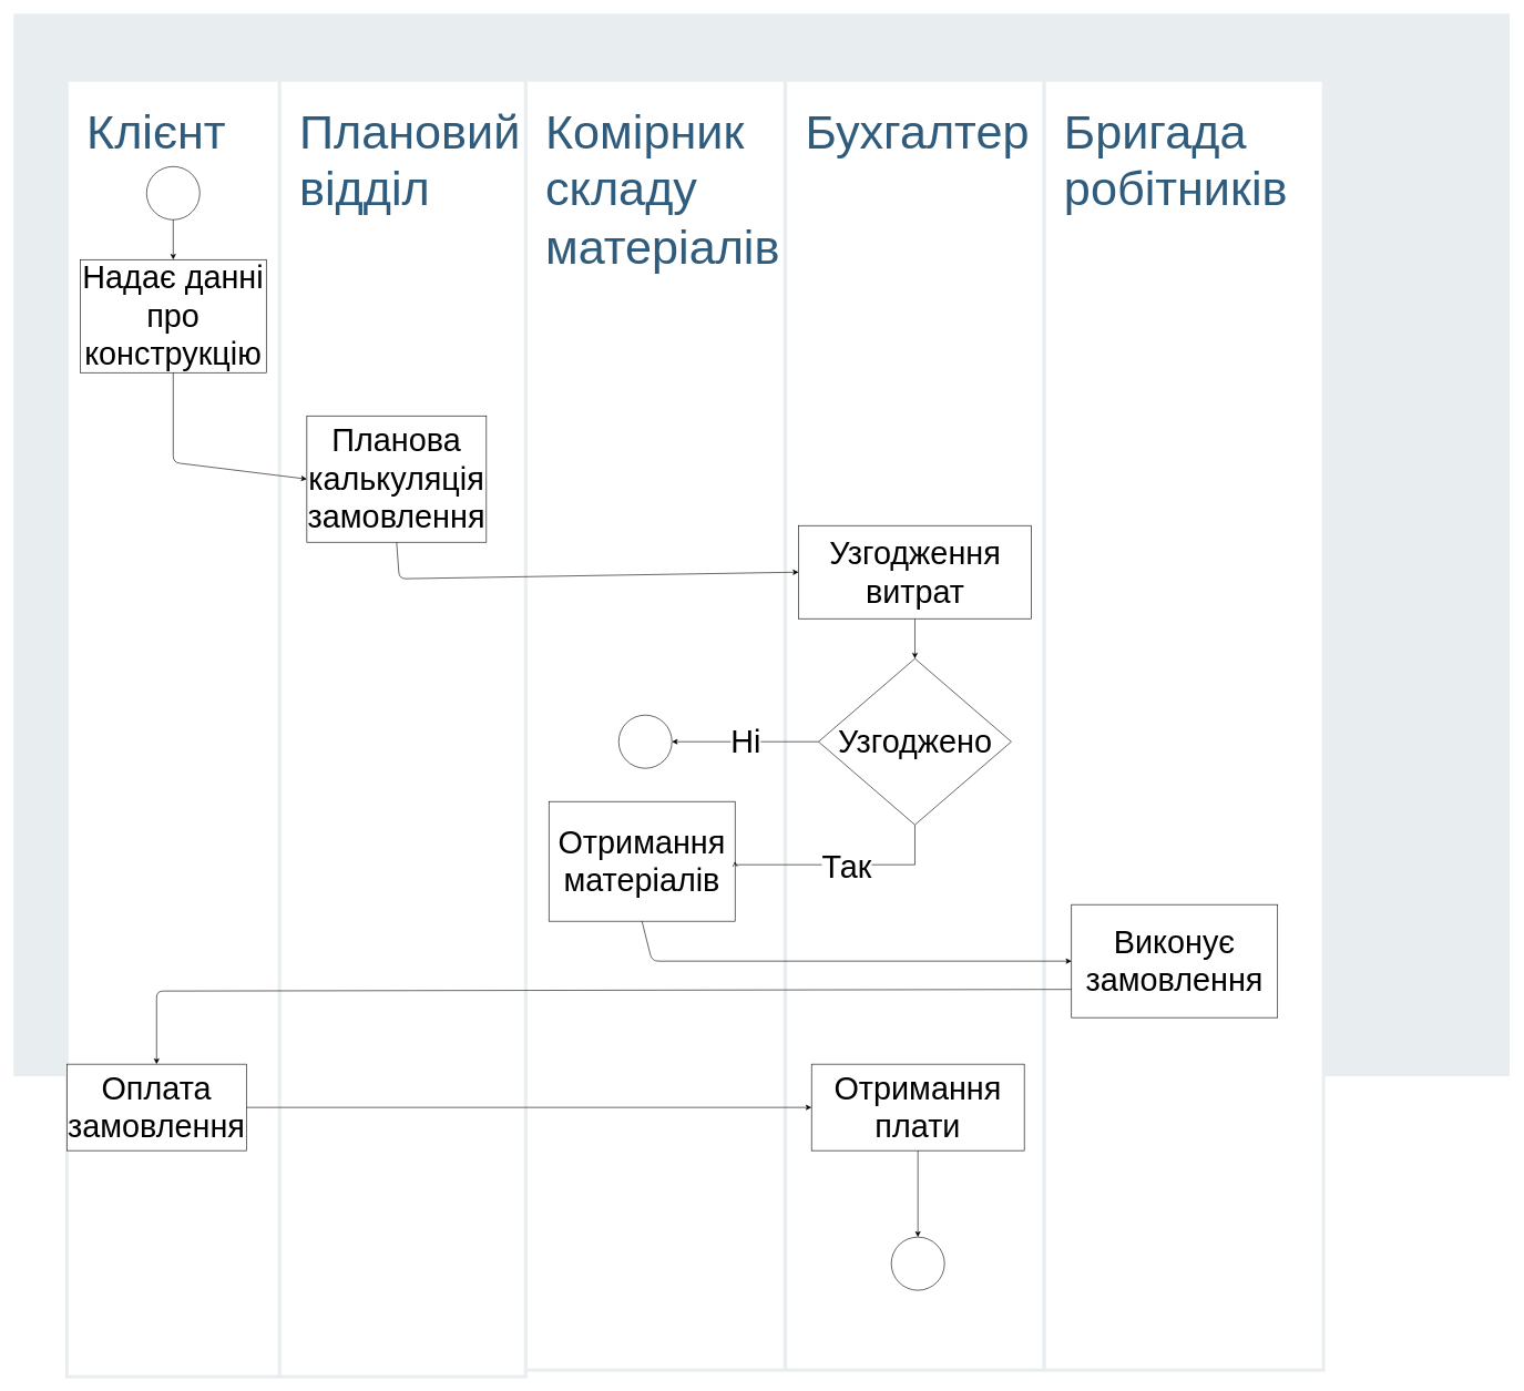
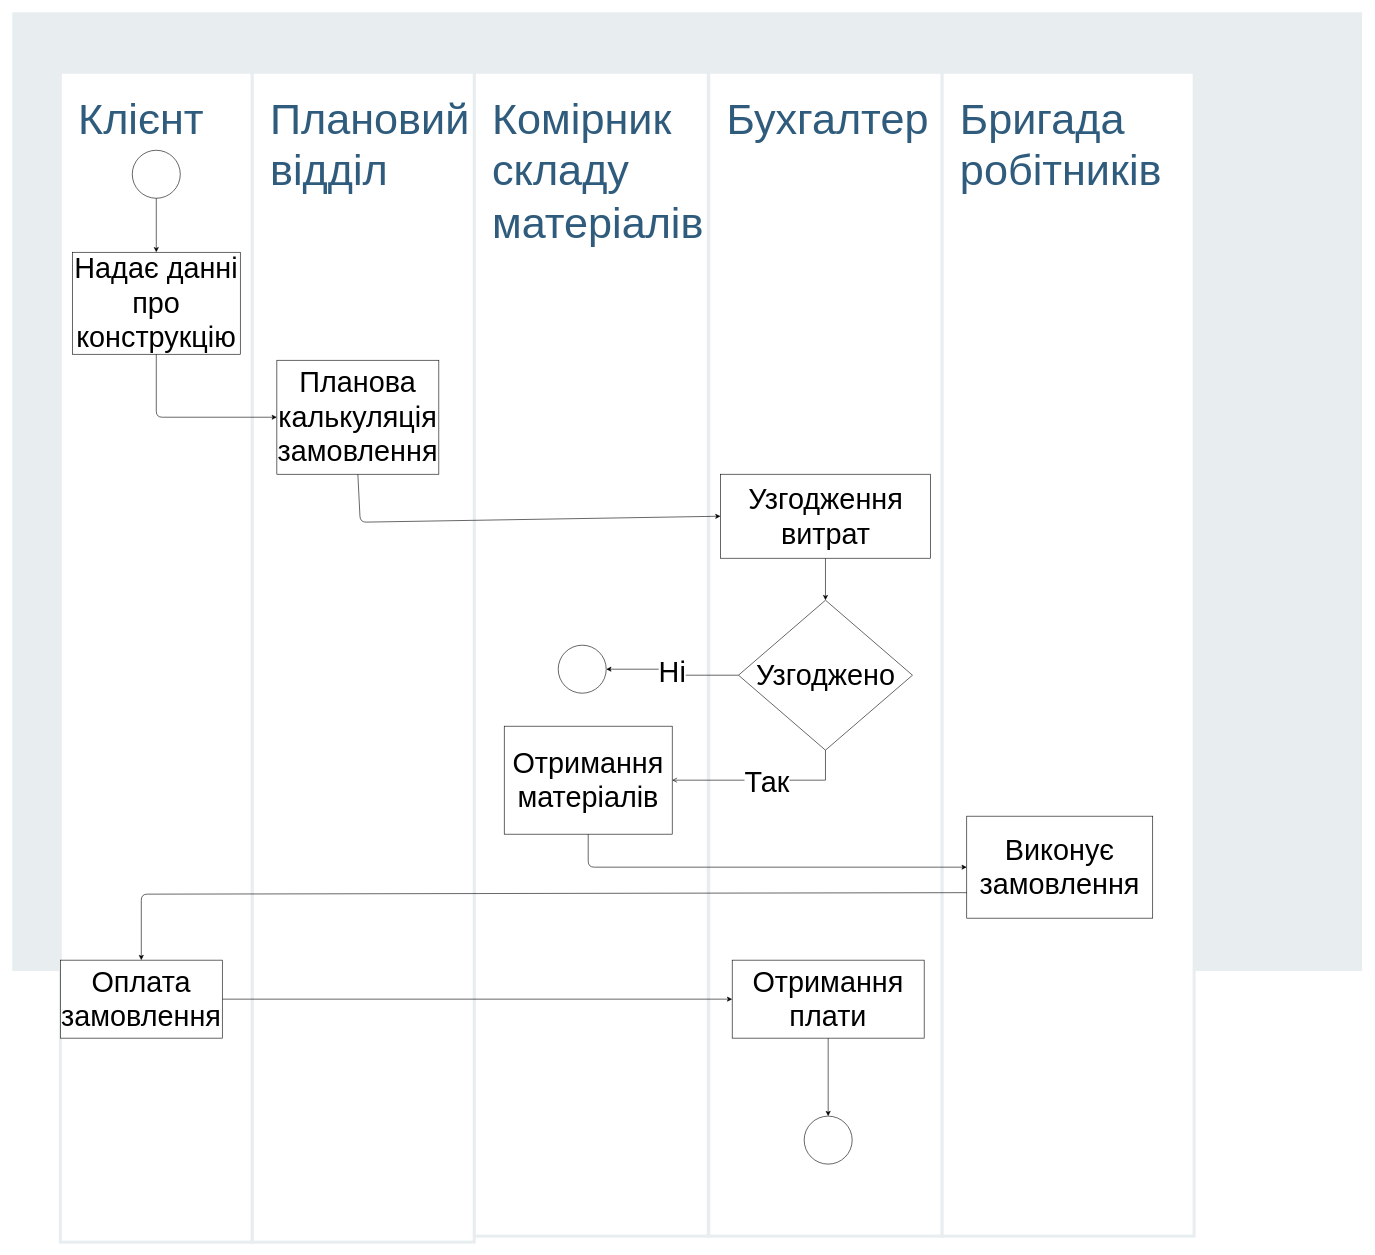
- <mxCell id="9" value="&lt;font style=&quot;font-size: 48px&quot;&gt;Надає данні про конструкцію&lt;br&gt;&lt;/font&gt;" style="rounded=0;whiteSpace=wrap;html=1;" parent="1" vertex="1"><mxGeometry x="120" y="390" width="280" height="170" as="geometry" /></mxCell>
+ <mxCell id="9" value="&lt;font style=&quot;font-size: 48px&quot;&gt;Надає данні про конструкцію&lt;br&gt;&lt;/font&gt;" style="rounded=0;whiteSpace=wrap;html=1;" parent="1" vertex="1"><mxGeometry x="120" y="420" width="280" height="170" as="geometry" /></mxCell>
- <mxCell id="11" value="&lt;font style=&quot;font-size: 48px&quot;&gt;Планова калькуляція замовлення&lt;br&gt;&lt;/font&gt;" style="rounded=0;whiteSpace=wrap;html=1;" parent="1" vertex="1"><mxGeometry x="461" y="625" width="270" height="190" as="geometry" /></mxCell>
+ <mxCell id="11" value="&lt;font style=&quot;font-size: 48px&quot;&gt;Планова калькуляція замовлення&lt;br&gt;&lt;/font&gt;" style="rounded=0;whiteSpace=wrap;html=1;" parent="1" vertex="1"><mxGeometry x="461" y="600" width="270" height="190" as="geometry" /></mxCell>
- <mxCell id="29" value="&lt;font style=&quot;font-size: 48px&quot;&gt;Узгоджено&lt;/font&gt;" style="rhombus;whiteSpace=wrap;html=1;" vertex="1" parent="1"><mxGeometry x="1230.5" y="990" width="290" height="250" as="geometry" /></mxCell>
+ <mxCell id="29" value="&lt;font style=&quot;font-size: 48px&quot;&gt;Узгоджено&lt;/font&gt;" style="rhombus;whiteSpace=wrap;html=1;" vertex="1" parent="1"><mxGeometry x="1230.5" y="1000" width="290" height="250" as="geometry" /></mxCell>
- <mxCell id="15" value="&lt;font style=&quot;font-size: 48px&quot;&gt;Отримання матеріалів&lt;br&gt;&lt;/font&gt;" style="rounded=0;whiteSpace=wrap;html=1;" parent="1" vertex="1"><mxGeometry x="825" y="1205" width="280" height="180" as="geometry" /></mxCell>
+ <mxCell id="15" value="&lt;font style=&quot;font-size: 48px&quot;&gt;Отримання матеріалів&lt;br&gt;&lt;/font&gt;" style="rounded=0;whiteSpace=wrap;html=1;" parent="1" vertex="1"><mxGeometry x="840" y="1210" width="280" height="180" as="geometry" /></mxCell>
